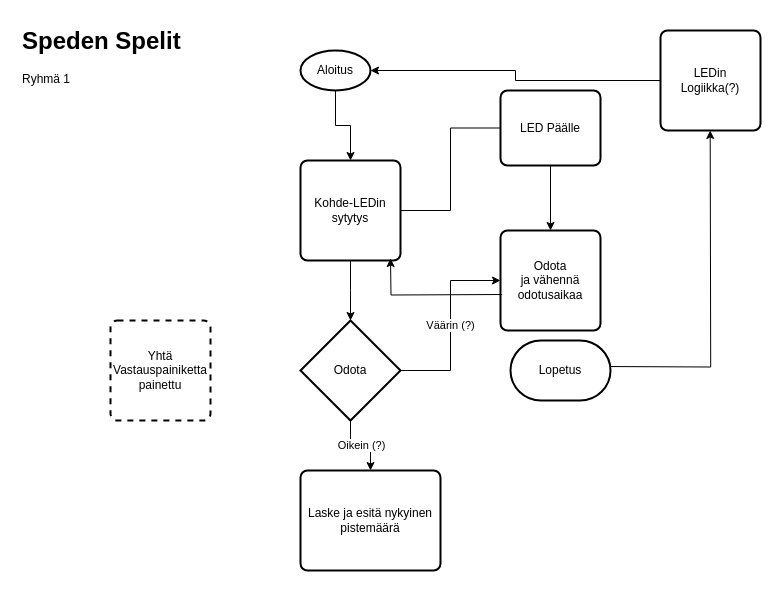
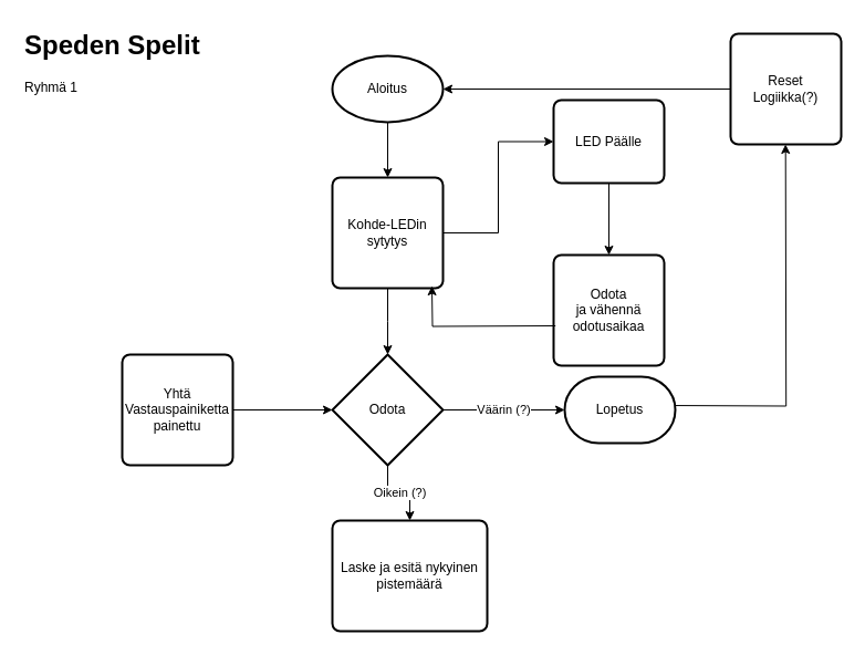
- <mxCell id="3" value="Aloitus" style="strokeWidth=2;html=1;shape=mxgraph.flowchart.start_1;whiteSpace=wrap;" parent="1" vertex="1"><mxGeometry x="300" y="50" width="70" height="40" as="geometry" /></mxCell>
+ <mxCell id="3" value="Aloitus" style="strokeWidth=2;html=1;shape=mxgraph.flowchart.start_1;whiteSpace=wrap;" parent="1" vertex="1"><mxGeometry x="300" y="50" width="100" height="60" as="geometry" /></mxCell>
- <mxCell id="19" value="&lt;div&gt;LEDin&lt;/div&gt;&lt;div&gt;Logiikka(?)&lt;/div&gt;" style="rounded=1;whiteSpace=wrap;html=1;absoluteArcSize=1;arcSize=14;strokeWidth=2;" parent="1" vertex="1"><mxGeometry x="660" y="30" width="100" height="100" as="geometry" /></mxCell>
+ <mxCell id="19" value="&lt;div&gt;Reset&lt;/div&gt;&lt;div&gt;Logiikka(?)&lt;/div&gt;" style="rounded=1;whiteSpace=wrap;html=1;absoluteArcSize=1;arcSize=14;strokeWidth=2;" parent="1" vertex="1"><mxGeometry x="660" y="30" width="100" height="100" as="geometry" /></mxCell>
- <mxCell id="4" style="edgeStyle=orthogonalEdgeStyle;rounded=0;orthogonalLoop=1;jettySize=auto;html=1;endArrow=none;" parent="1" source="6" target="8" edge="1"><mxGeometry relative="1" as="geometry"><mxPoint x="350" y="340" as="targetPoint" /></mxGeometry></mxCell>
+ <mxCell id="4" style="edgeStyle=orthogonalEdgeStyle;rounded=0;orthogonalLoop=1;jettySize=auto;html=1;" parent="1" source="6" target="8" edge="1"><mxGeometry relative="1" as="geometry"><mxPoint x="350" y="340" as="targetPoint" /></mxGeometry></mxCell>
- <mxCell id="11" value="Väärin (?)" style="edgeStyle=orthogonalEdgeStyle;rounded=0;orthogonalLoop=1;jettySize=auto;html=1;" parent="1" source="14" target="20" edge="1"><mxGeometry relative="1" as="geometry" /></mxCell>
+ <mxCell id="11" value="Väärin (?)" style="edgeStyle=orthogonalEdgeStyle;rounded=0;orthogonalLoop=1;jettySize=auto;html=1;" parent="1" source="14" target="17" edge="1"><mxGeometry relative="1" as="geometry" /></mxCell>
- <mxCell id="10" value="Yhtä Vastauspainiketta&lt;br&gt;painettu" style="rounded=1;whiteSpace=wrap;html=1;absoluteArcSize=1;arcSize=14;strokeWidth=2;dashed=1;" parent="1" vertex="1"><mxGeometry x="110" y="320" width="100" height="100" as="geometry" /></mxCell>
+ <mxCell id="10" value="Yhtä Vastauspainiketta&lt;br&gt;painettu" style="rounded=1;whiteSpace=wrap;html=1;absoluteArcSize=1;arcSize=14;strokeWidth=2;" parent="1" vertex="1"><mxGeometry x="110" y="320" width="100" height="100" as="geometry" /></mxCell>
+ <mxCell id="9" value="" style="edgeStyle=orthogonalEdgeStyle;rounded=0;orthogonalLoop=1;jettySize=auto;html=1;" parent="1" source="10" target="14" edge="1"><mxGeometry relative="1" as="geometry" /></mxCell>
